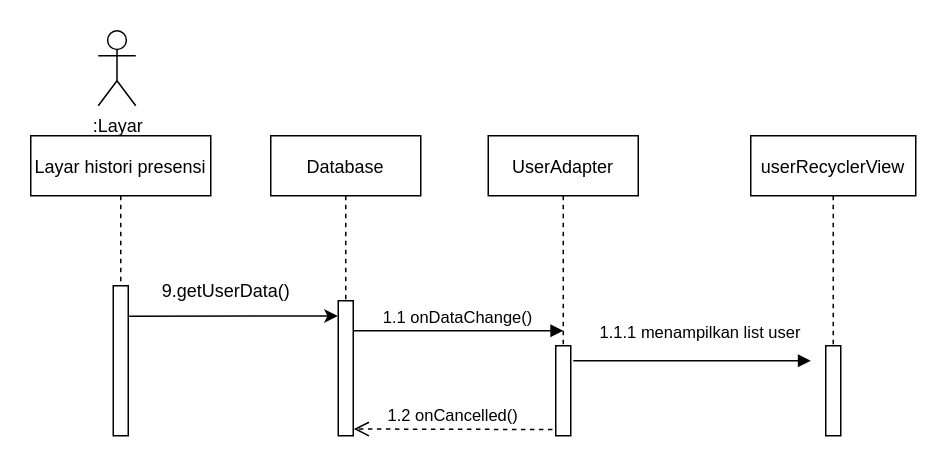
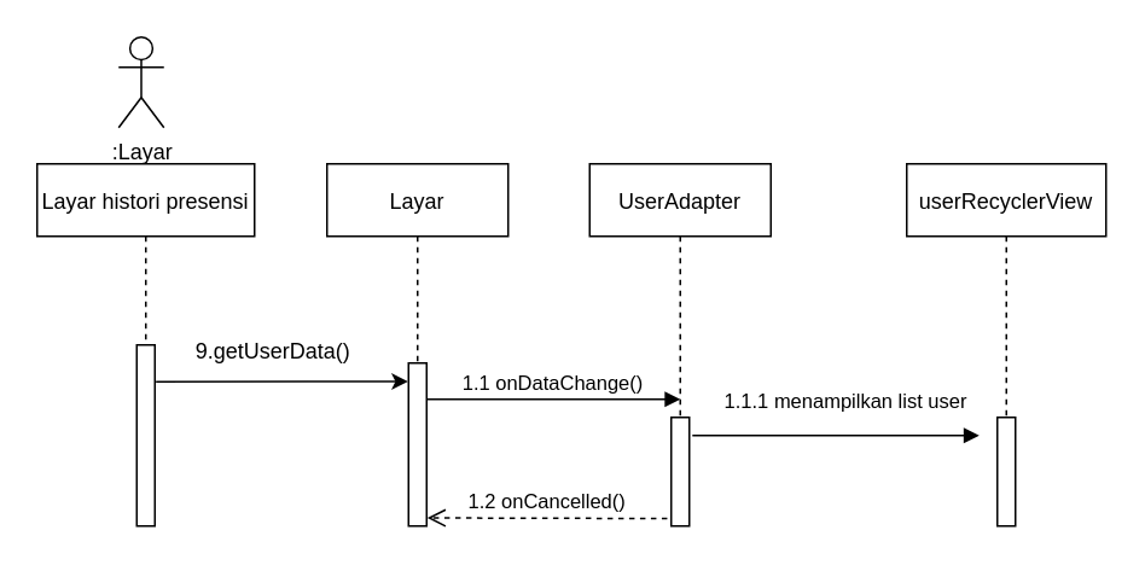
- <mxCell id="4" value="Database" style="shape=umlLifeline;perimeter=lifelinePerimeter;container=1;collapsible=0;recursiveResize=0;rounded=0;shadow=0;strokeWidth=1;" parent="1" vertex="1"><mxGeometry x="180" y="90" width="100" height="200" as="geometry" /></mxCell>
+ <mxCell id="4" value="Layar" style="shape=umlLifeline;perimeter=lifelinePerimeter;container=1;collapsible=0;recursiveResize=0;rounded=0;shadow=0;strokeWidth=1;" parent="1" vertex="1"><mxGeometry x="180" y="90" width="100" height="200" as="geometry" /></mxCell>
